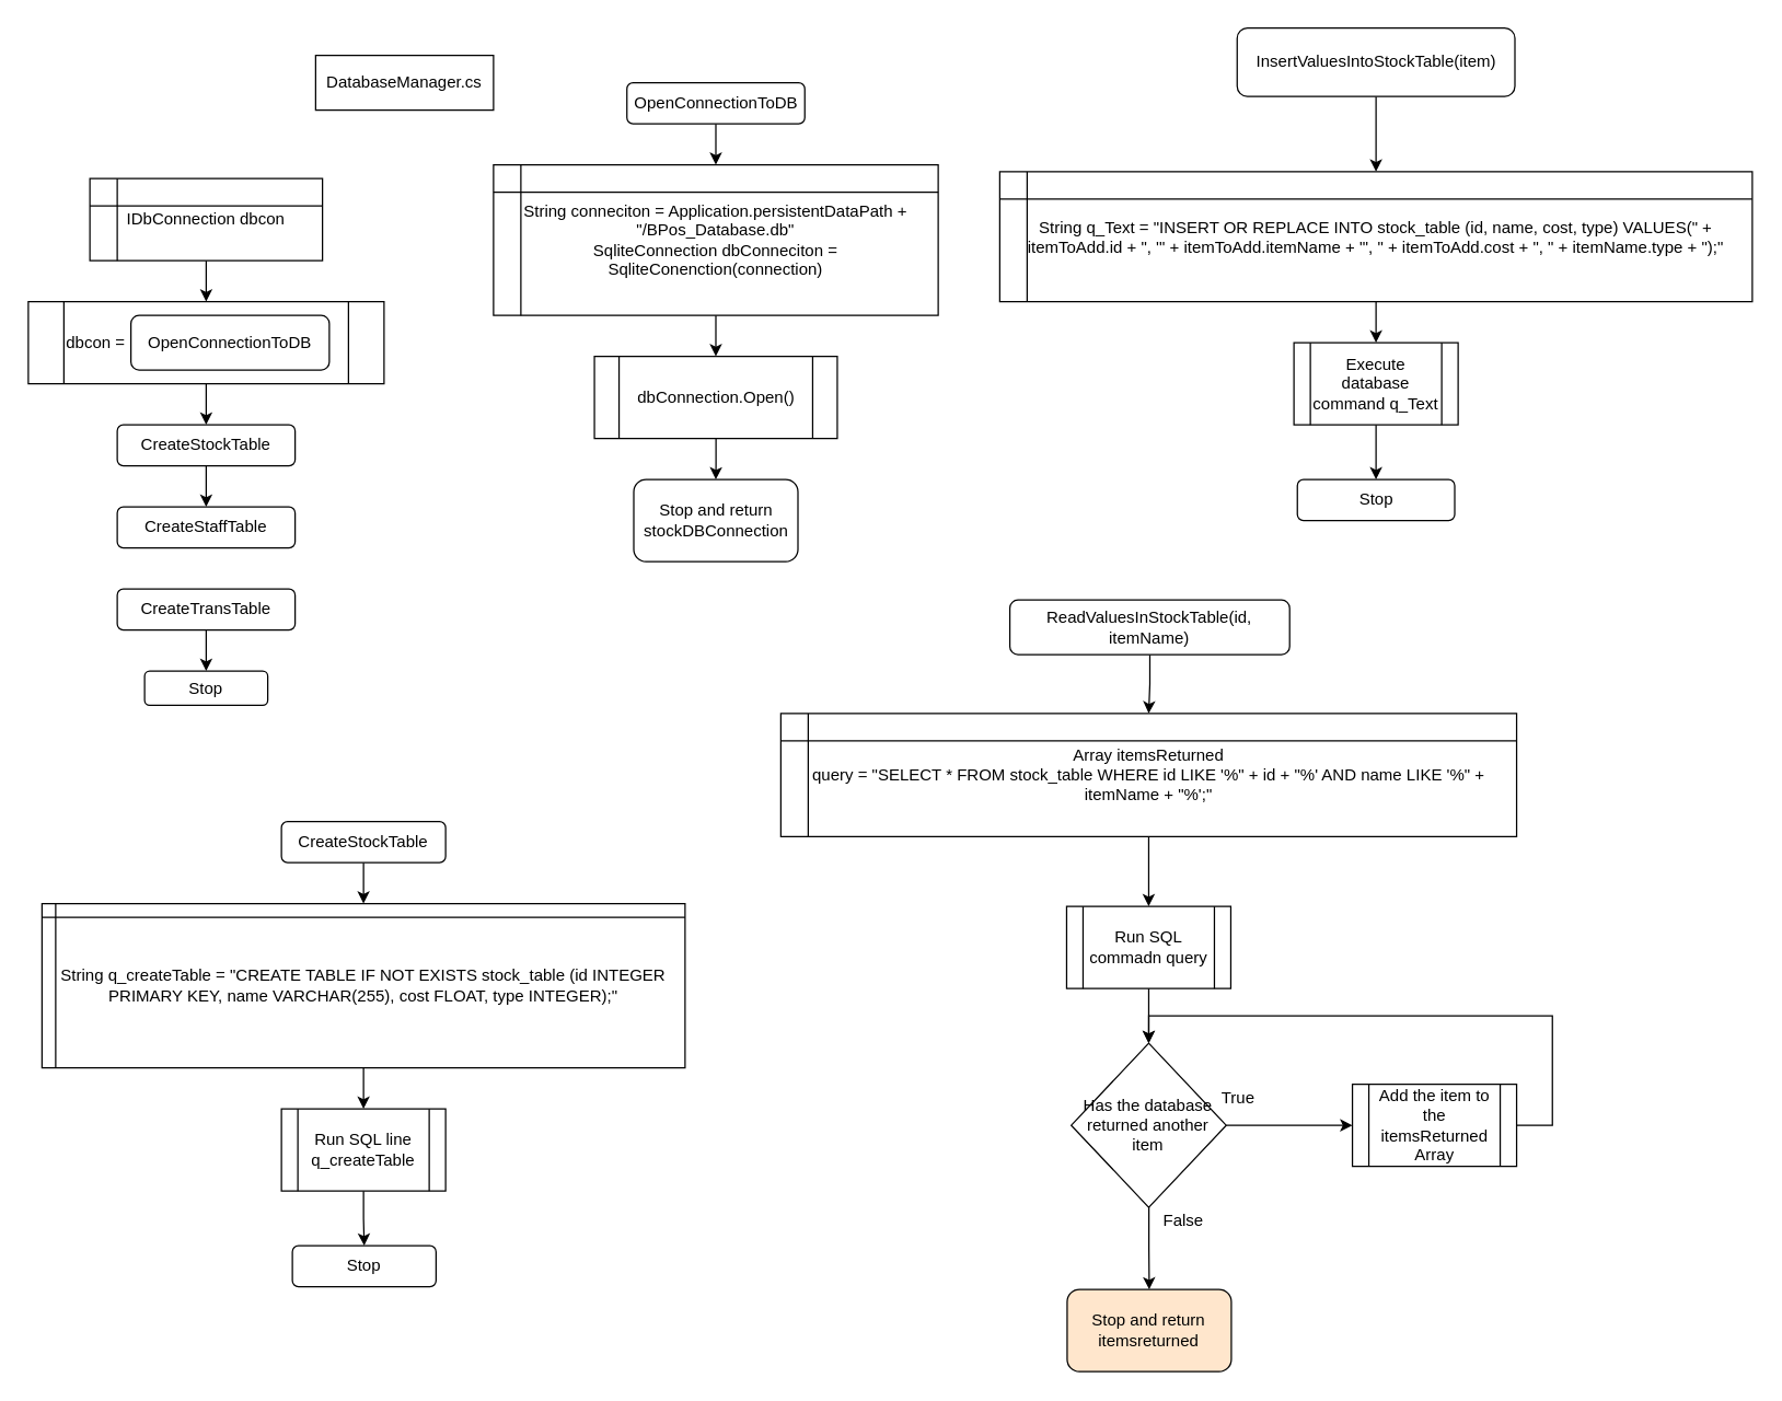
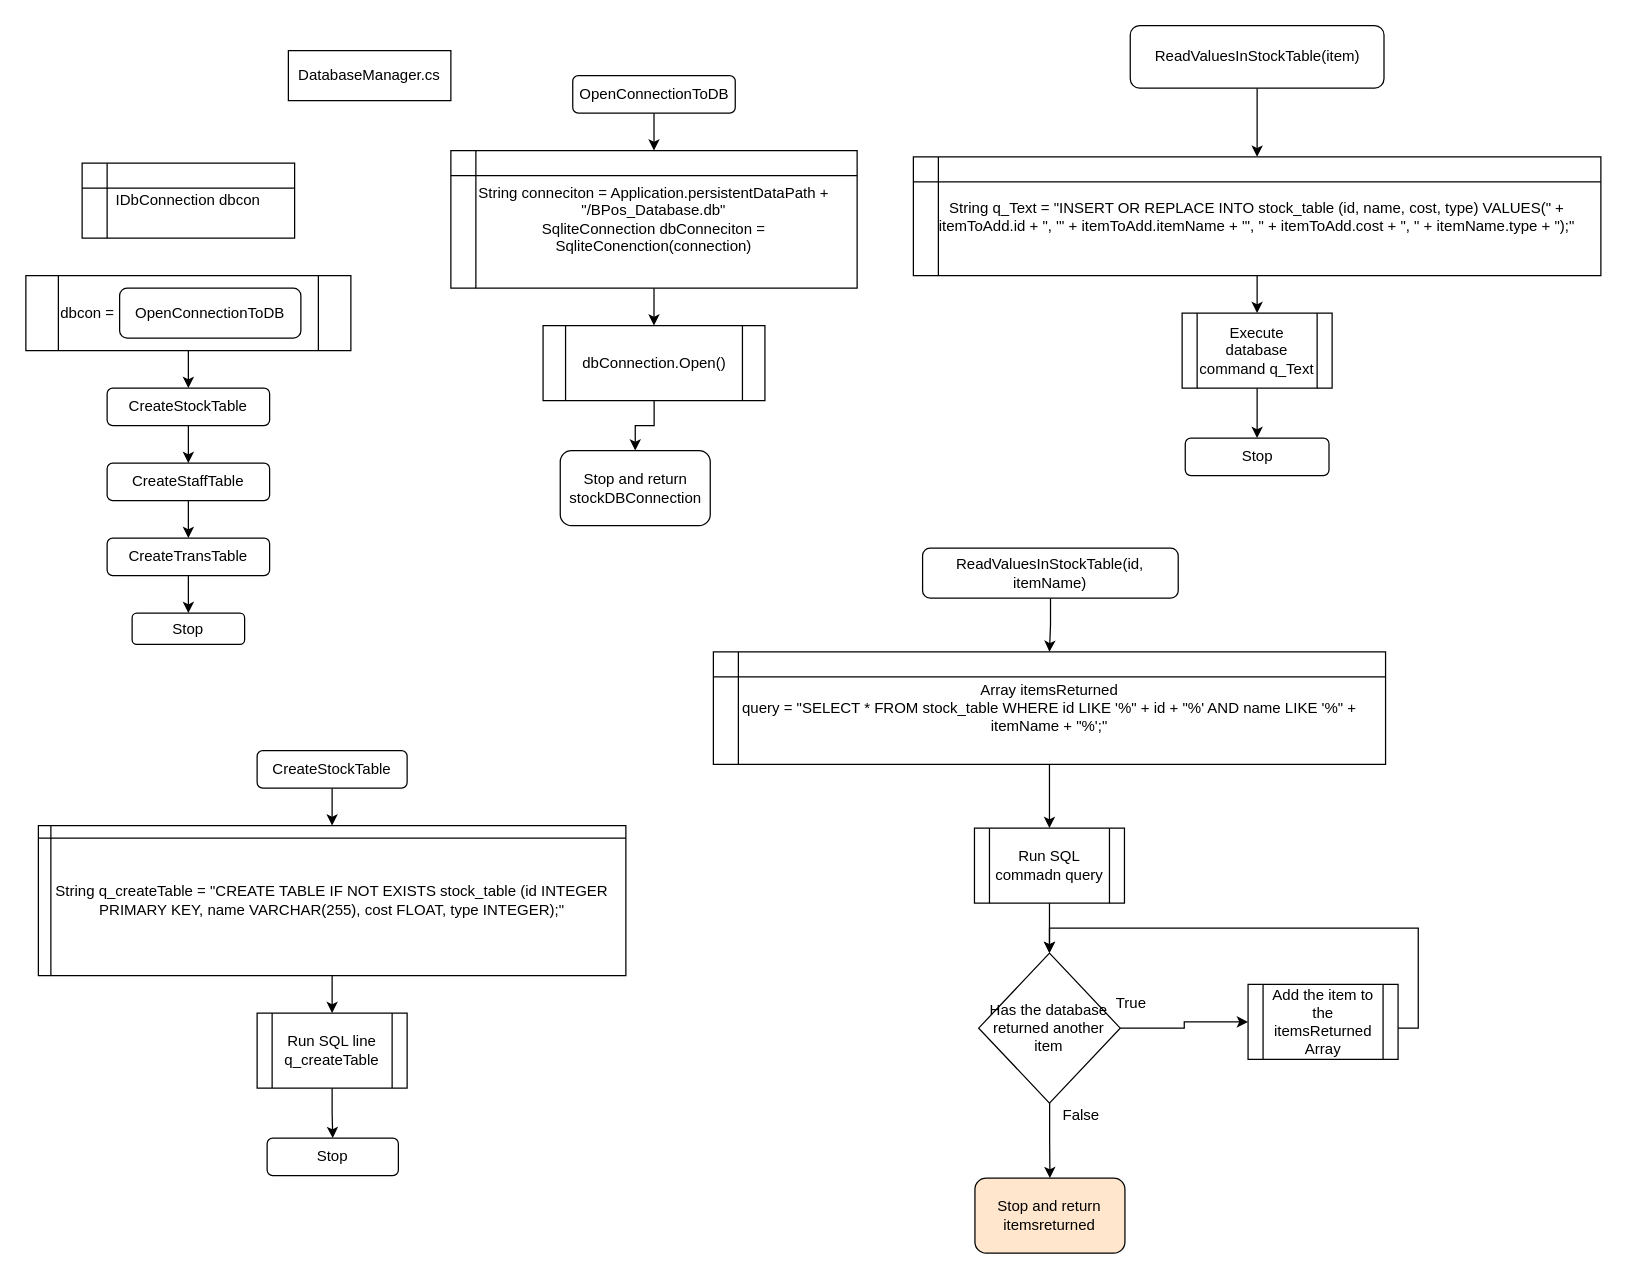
- <mxCell id="30" value="InsertValuesIntoStockTable(item)" style="rounded=1;whiteSpace=wrap;html=1;" parent="1" vertex="1"><mxGeometry x="903.5" y="20" width="203" height="50" as="geometry" /></mxCell>
+ <mxCell id="30" value="ReadValuesInStockTable(item)" style="rounded=1;whiteSpace=wrap;html=1;" parent="1" vertex="1"><mxGeometry x="903.5" y="20" width="203" height="50" as="geometry" /></mxCell>
- <mxCell id="3" style="edgeStyle=orthogonalEdgeStyle;rounded=0;orthogonalLoop=1;jettySize=auto;html=1;entryX=0.5;entryY=0;entryDx=0;entryDy=0;" parent="1" source="4" target="6" edge="1"><mxGeometry relative="1" as="geometry" /></mxCell>
- <mxCell id="21" value="Stop and return stockDBConnection" style="rounded=1;whiteSpace=wrap;html=1;" parent="1" vertex="1"><mxGeometry x="462.5" y="350" width="120" height="60" as="geometry" /></mxCell>
+ <mxCell id="21" value="Stop and return stockDBConnection" style="rounded=1;whiteSpace=wrap;html=1;" parent="1" vertex="1"><mxGeometry x="447.5" y="360" width="120" height="60" as="geometry" /></mxCell>
+ <mxCell id="10" style="edgeStyle=orthogonalEdgeStyle;rounded=0;orthogonalLoop=1;jettySize=auto;html=1;entryX=0.5;entryY=0;entryDx=0;entryDy=0;" parent="1" source="11" target="13" edge="1"><mxGeometry relative="1" as="geometry" /></mxCell>
- <mxCell id="46" value="Add the item to the itemsReturned Array" style="shape=process;whiteSpace=wrap;html=1;backgroundOutline=1;" vertex="1" parent="1"><mxGeometry x="987.75" y="792" width="120" height="60" as="geometry" /></mxCell>
+ <mxCell id="46" value="Add the item to the itemsReturned Array" style="shape=process;whiteSpace=wrap;html=1;backgroundOutline=1;" vertex="1" parent="1"><mxGeometry x="997.75" y="787" width="120" height="60" as="geometry" /></mxCell>
